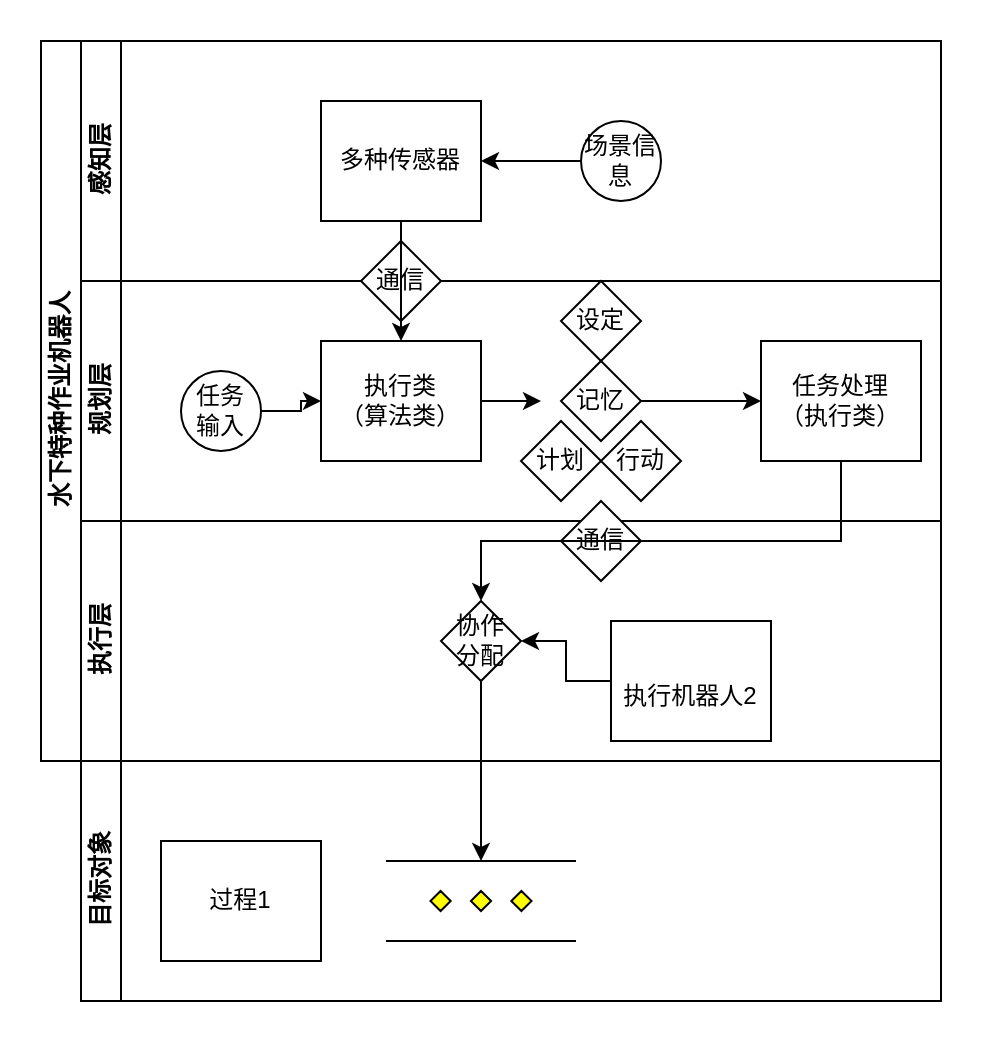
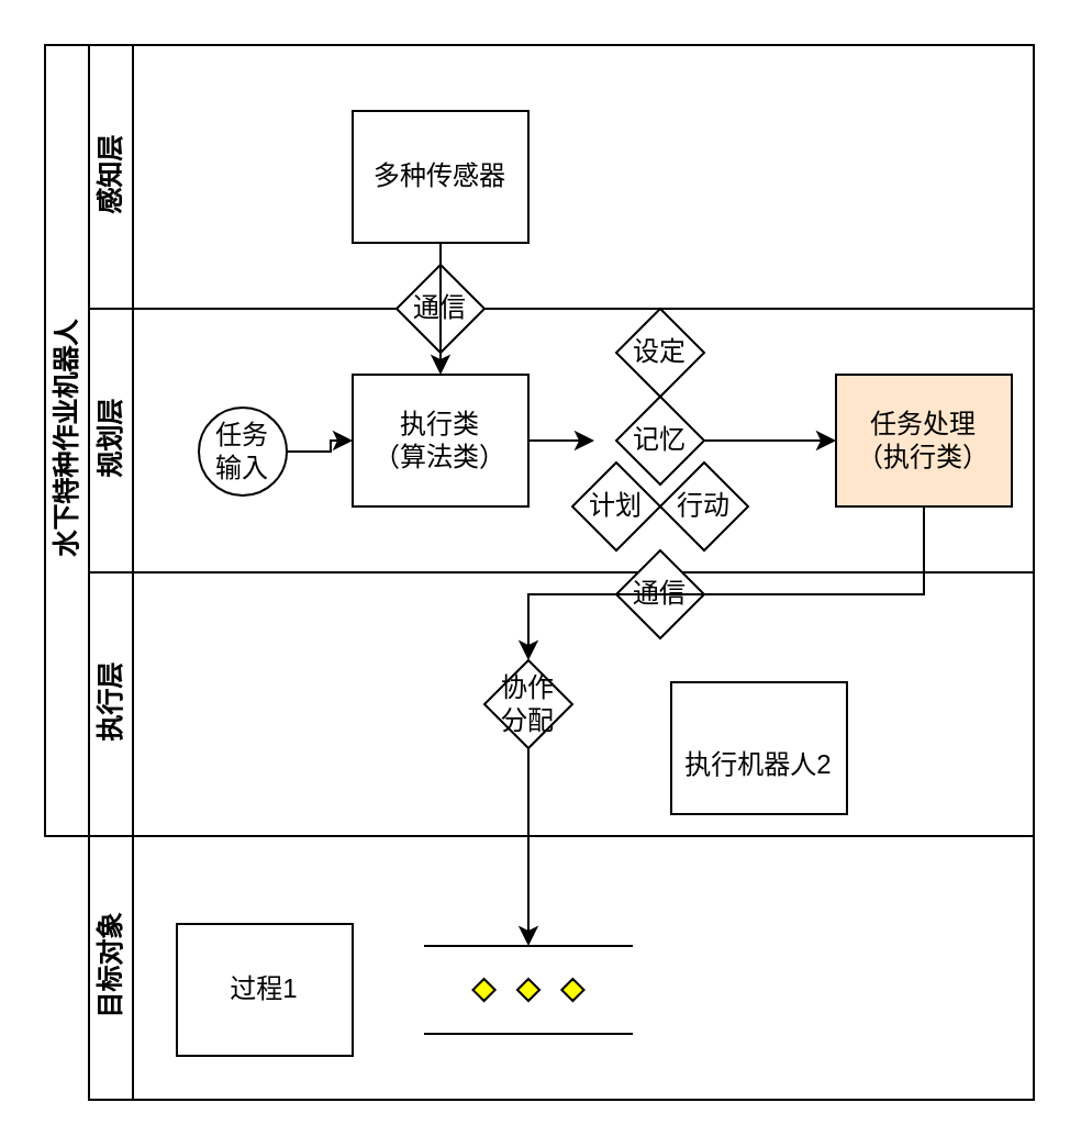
- <mxCell id="5" value="" style="edgeStyle=orthogonalEdgeStyle;rounded=0;orthogonalLoop=1;jettySize=auto;html=1;" edge="1" parent="3" source="6" target="4"><mxGeometry relative="1" as="geometry" /></mxCell>
- <mxCell id="6" value="场景信息" style="ellipse;whiteSpace=wrap;html=1;" parent="3" vertex="1"><mxGeometry x="250" y="40" width="40" height="40" as="geometry" /></mxCell>
- <mxCell id="15" value="任务处理&lt;br&gt;（执行类）" style="rounded=0;whiteSpace=wrap;html=1;fontFamily=Helvetica;fontSize=12;fontColor=#000000;align=center;" vertex="1" parent="7"><mxGeometry x="340" y="30" width="80" height="60" as="geometry" /></mxCell>
+ <mxCell id="15" value="任务处理&lt;br&gt;（执行类）" style="rounded=0;whiteSpace=wrap;html=1;fontFamily=Helvetica;fontSize=12;fontColor=#000000;align=center;fillColor=#ffe6cc;" vertex="1" parent="7"><mxGeometry x="340" y="30" width="80" height="60" as="geometry" /></mxCell>
- <mxCell id="21" value="" style="edgeStyle=orthogonalEdgeStyle;rounded=0;orthogonalLoop=1;jettySize=auto;html=1;" edge="1" parent="20" source="22" target="23"><mxGeometry relative="1" as="geometry" /></mxCell>
